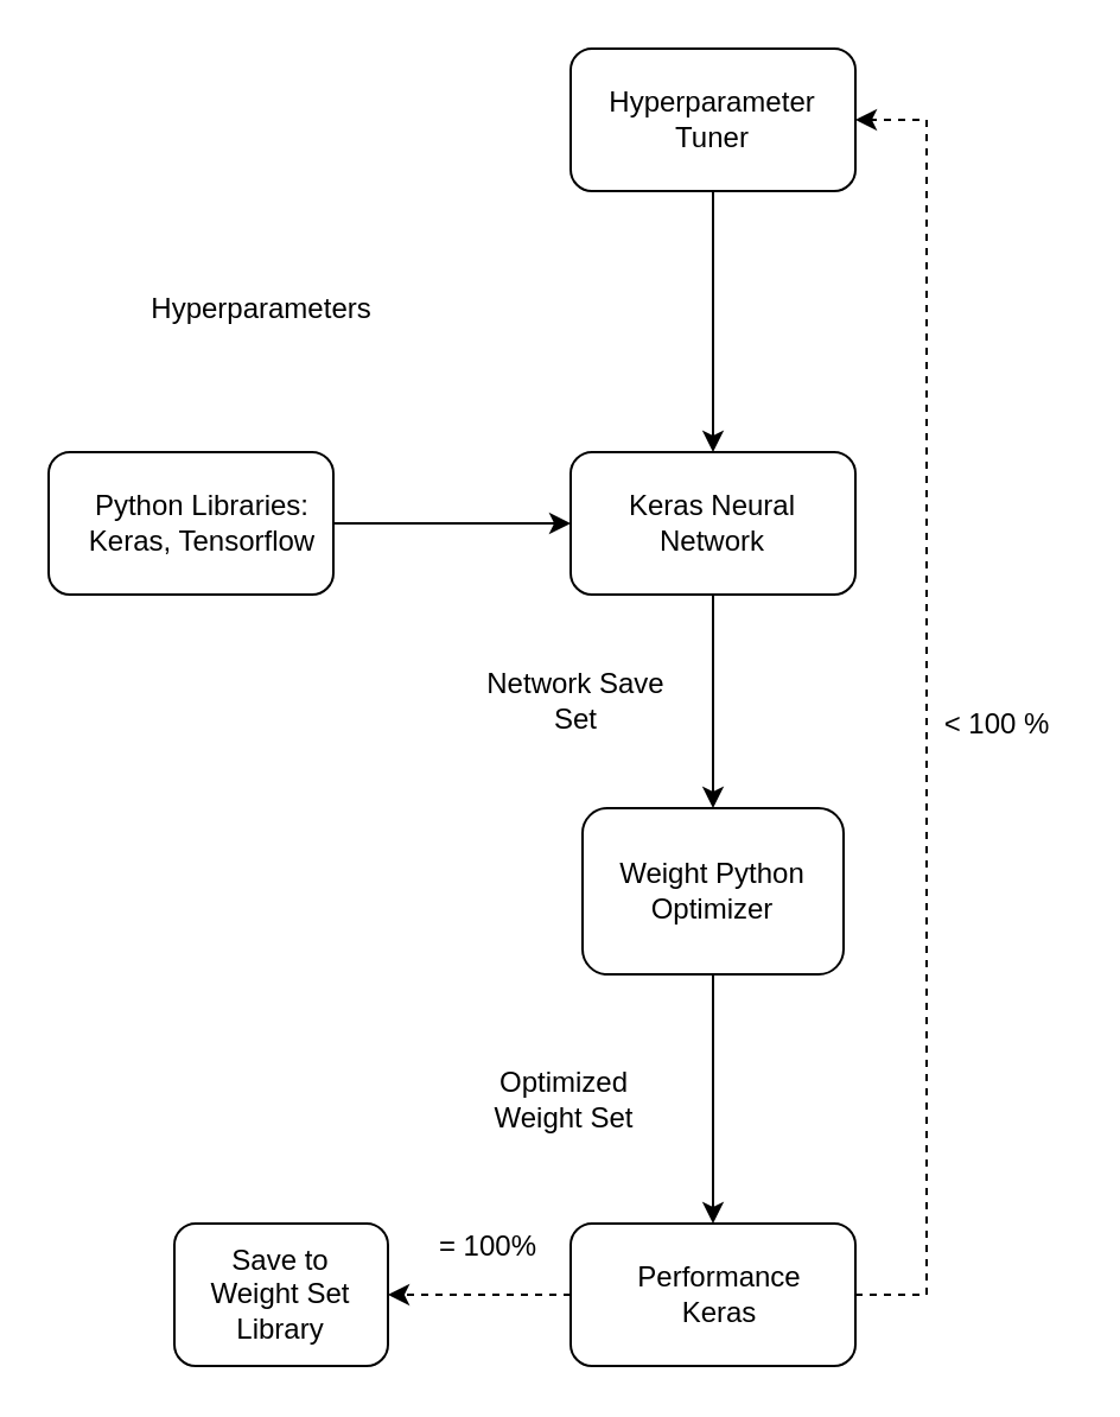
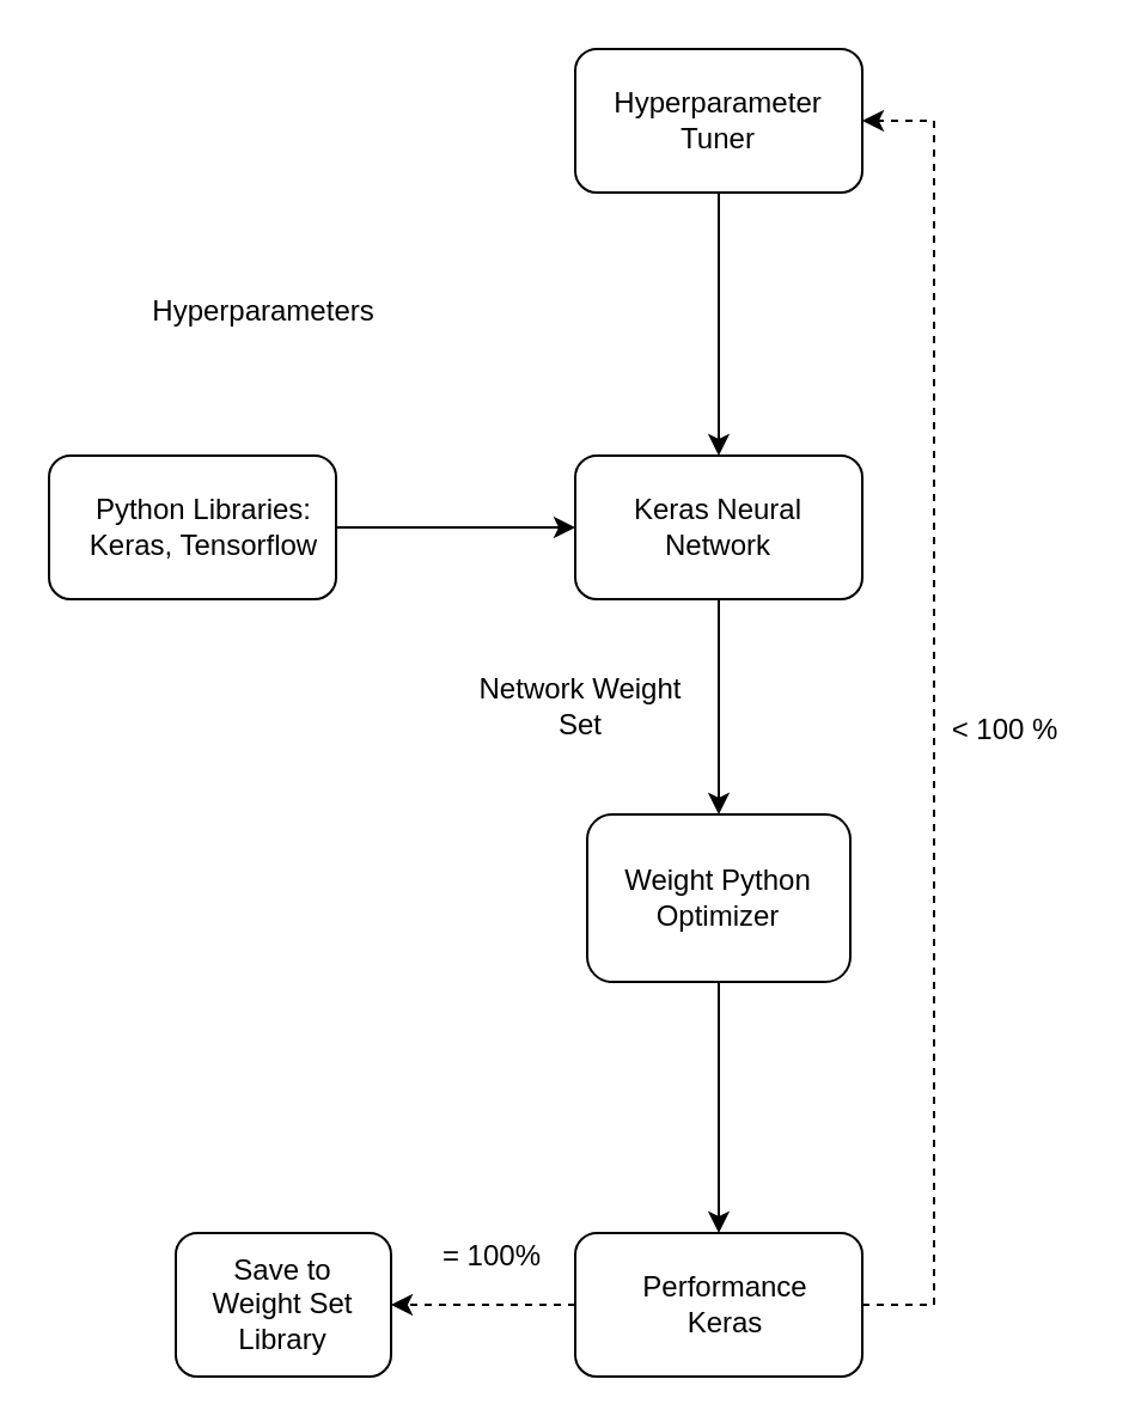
- <mxCell id="14" value="Network&amp;nbsp;Save Set" style="text;html=1;strokeColor=none;fillColor=none;align=center;verticalAlign=middle;whiteSpace=wrap;rounded=0;" vertex="1" parent="1"><mxGeometry x="200" y="285" width="85" height="20" as="geometry" /></mxCell>
+ <mxCell id="14" value="Network&amp;nbsp;Weight Set" style="text;html=1;strokeColor=none;fillColor=none;align=center;verticalAlign=middle;whiteSpace=wrap;rounded=0;" vertex="1" parent="1"><mxGeometry x="200" y="285" width="85" height="20" as="geometry" /></mxCell>
- <mxCell id="23" value="Optimized Weight Set" style="text;html=1;strokeColor=none;fillColor=none;align=center;verticalAlign=middle;whiteSpace=wrap;rounded=0;" vertex="1" parent="1"><mxGeometry x="195" y="452.5" width="85" height="20" as="geometry" /></mxCell>
